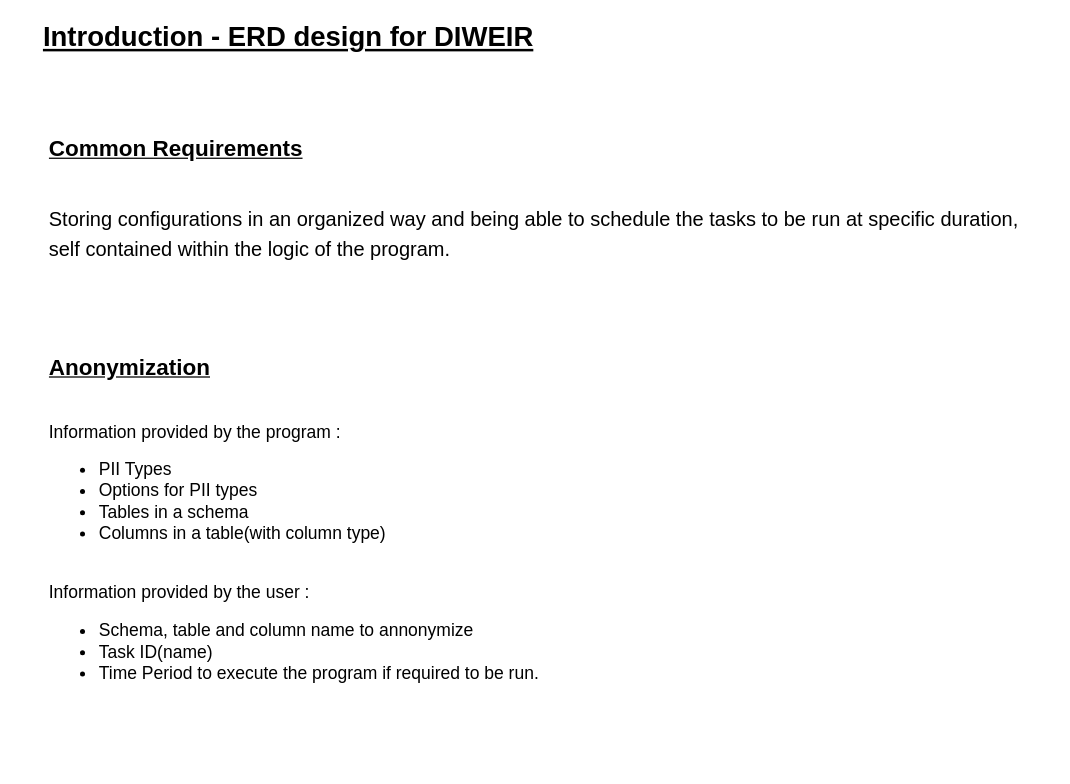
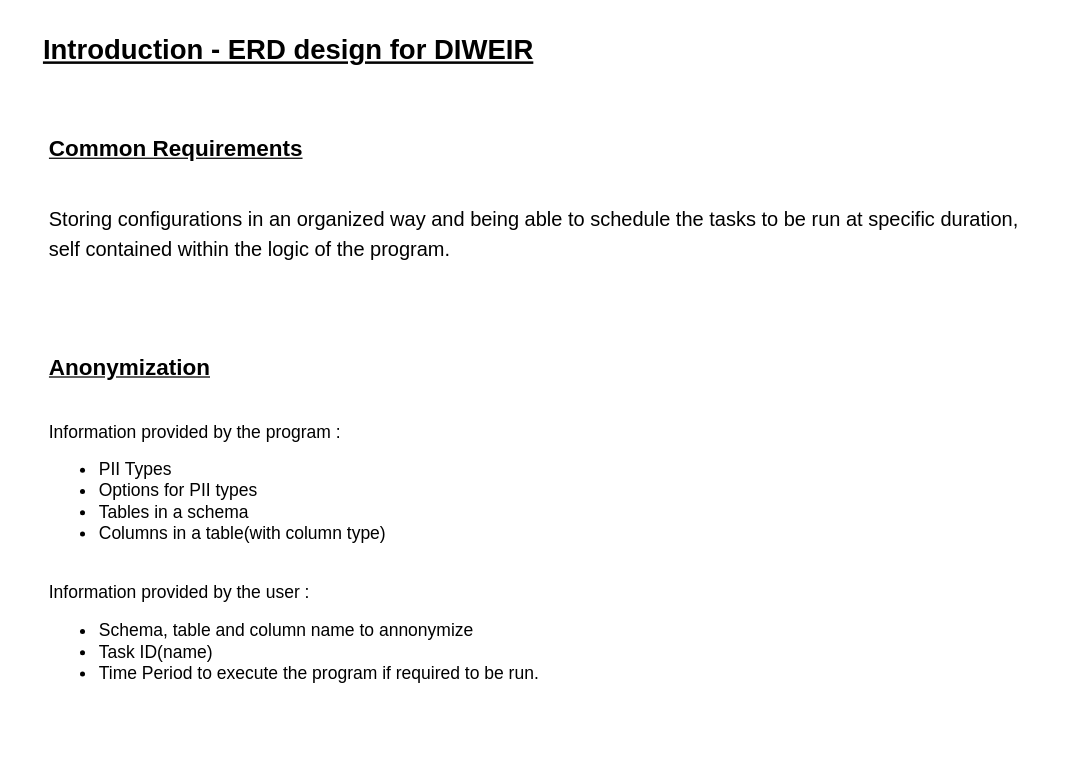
- <mxCell id="2" value="&lt;span style=&quot;font-size: 22px;&quot;&gt;&lt;font style=&quot;font-size: 22px;&quot;&gt;Introduction - ERD design for DIWEIR&lt;/font&gt;&lt;/span&gt;" style="text;html=1;align=center;verticalAlign=middle;resizable=0;points=[];autosize=1;strokeColor=none;fillColor=none;fontStyle=5;fontSize=22;" parent="1" vertex="1"><mxGeometry x="20" y="10" width="420" height="40" as="geometry" /></mxCell>
+ <mxCell id="2" value="&lt;span style=&quot;font-size: 22px;&quot;&gt;&lt;font style=&quot;font-size: 22px;&quot;&gt;Introduction - ERD design for DIWEIR&lt;/font&gt;&lt;/span&gt;" style="text;html=1;align=center;verticalAlign=middle;resizable=0;points=[];autosize=1;strokeColor=none;fillColor=none;fontStyle=5;fontSize=22;" parent="1" vertex="1"><mxGeometry width="420" height="40" as="geometry" x="20" y="20" /></mxCell>
